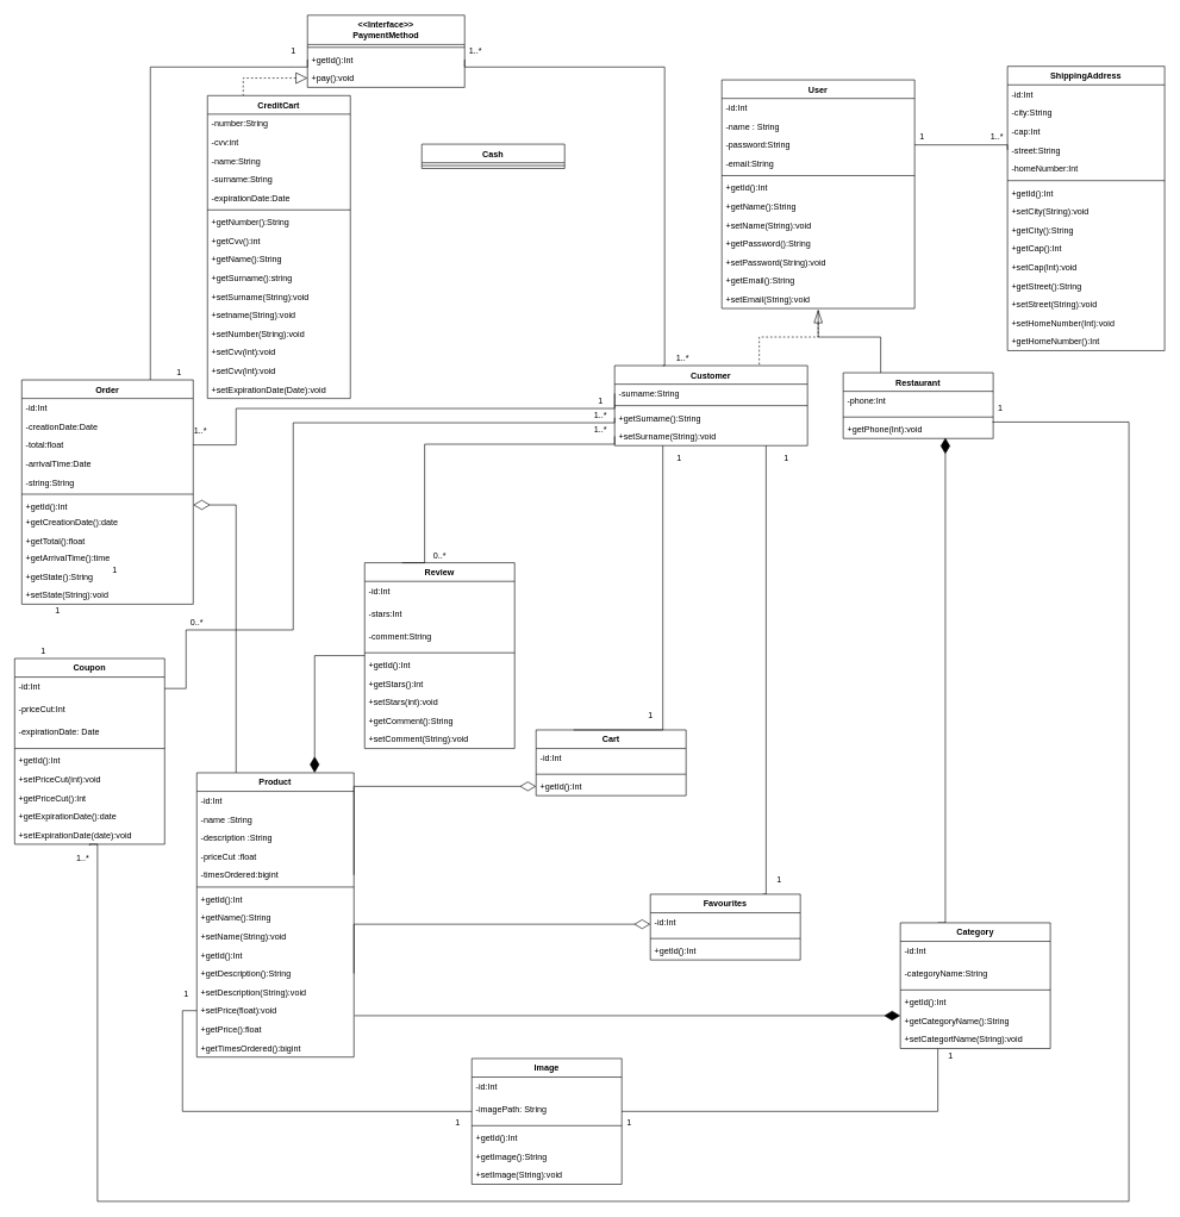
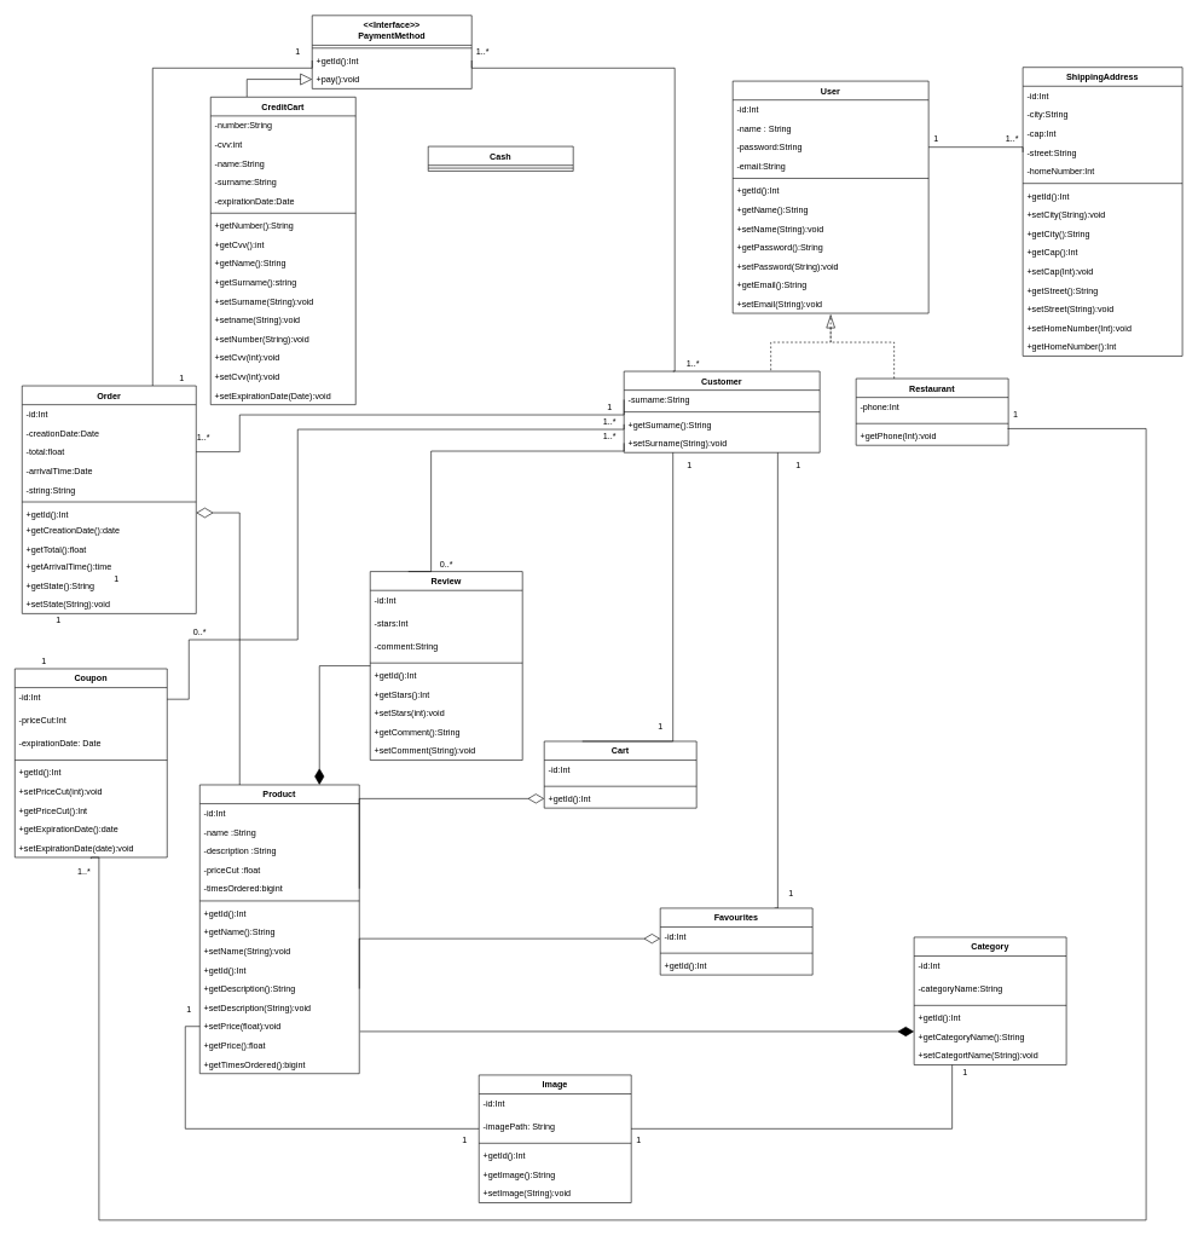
- <mxCell id="26" style="edgeStyle=orthogonalEdgeStyle;rounded=0;orthogonalLoop=1;jettySize=auto;html=1;exitX=0;exitY=0.5;exitDx=0;exitDy=0;startArrow=block;startFill=0;endArrow=none;endFill=0;startSize=14;endSize=9;sourcePerimeterSpacing=5;targetPerimeterSpacing=17;strokeWidth=1;dashed=1;entryX=0.25;entryY=0;entryDx=0;entryDy=0;" edge="1" parent="1" source="30" target="158"><mxGeometry relative="1" as="geometry"><mxPoint x="430" y="235" as="sourcePoint" /><mxPoint x="390" y="321" as="targetPoint" /></mxGeometry></mxCell>
+ <mxCell id="26" style="edgeStyle=orthogonalEdgeStyle;rounded=0;orthogonalLoop=1;jettySize=auto;html=1;exitX=0;exitY=0.5;exitDx=0;exitDy=0;startArrow=block;startFill=0;endArrow=none;endFill=0;startSize=14;endSize=9;sourcePerimeterSpacing=5;targetPerimeterSpacing=17;strokeWidth=1;dashed=0;entryX=0.25;entryY=0;entryDx=0;entryDy=0;" edge="1" parent="1" source="30" target="158"><mxGeometry relative="1" as="geometry"><mxPoint x="430" y="235" as="sourcePoint" /><mxPoint x="390" y="321" as="targetPoint" /></mxGeometry></mxCell>
- <mxCell id="88" style="edgeStyle=orthogonalEdgeStyle;rounded=0;orthogonalLoop=1;jettySize=auto;html=1;exitX=0.25;exitY=0;exitDx=0;exitDy=0;endArrow=none;endFill=0;entryX=0.5;entryY=1.077;entryDx=0;entryDy=0;entryPerimeter=0;startSize=14;" edge="1" parent="1" source="89" target="147"><mxGeometry relative="1" as="geometry"><mxPoint x="1150" y="441" as="targetPoint" /><Array as="points"><mxPoint x="1233" y="471" /><mxPoint x="1145" y="471" /></Array></mxGeometry></mxCell>
+ <mxCell id="88" style="edgeStyle=orthogonalEdgeStyle;rounded=0;orthogonalLoop=1;jettySize=auto;html=1;exitX=0.25;exitY=0;exitDx=0;exitDy=0;endArrow=none;endFill=0;entryX=0.5;entryY=1.077;entryDx=0;entryDy=0;entryPerimeter=0;startSize=14;dashed=1;" edge="1" parent="1" source="89" target="147"><mxGeometry relative="1" as="geometry"><mxPoint x="1150" y="441" as="targetPoint" /><Array as="points"><mxPoint x="1233" y="471" /><mxPoint x="1145" y="471" /></Array></mxGeometry></mxCell>
- <mxCell id="65" style="edgeStyle=orthogonalEdgeStyle;rounded=0;orthogonalLoop=1;jettySize=auto;html=1;exitX=0.25;exitY=0;exitDx=0;exitDy=0;endArrow=diamondThin;endFill=1;endSize=20;entryX=0.681;entryY=0.962;entryDx=0;entryDy=0;entryPerimeter=0;" parent="1" source="67" target="92" edge="1"><mxGeometry relative="1" as="geometry"><mxPoint x="1285.29" y="1107.988" as="targetPoint" /><Array as="points"><mxPoint x="1323" y="1291" /></Array></mxGeometry></mxCell>
